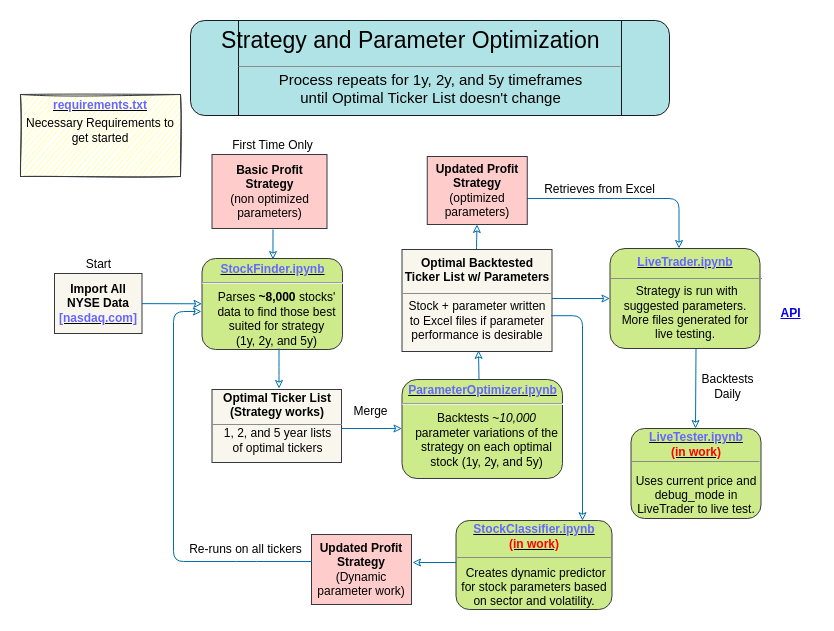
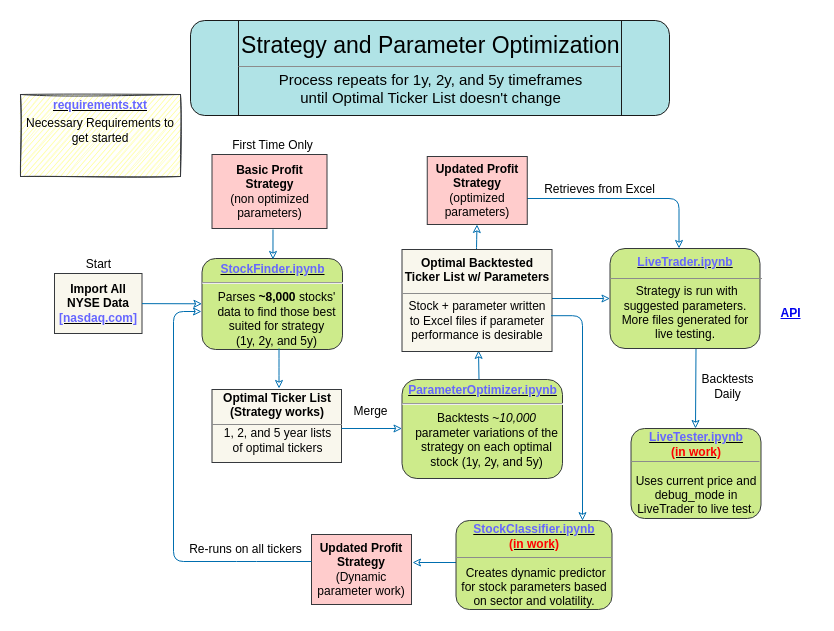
- <mxCell id="41" value="&lt;font style=&quot;font-size: 23px&quot;&gt;Strategy and Parameter Optimization&amp;nbsp;&lt;/font&gt;" style="text;html=1;align=center;verticalAlign=middle;resizable=0;points=[];autosize=1;strokeColor=none;" parent="1" vertex="1"><mxGeometry x="215.5" y="29" width="395" height="22" as="geometry" /></mxCell>
+ <mxCell id="41" value="&lt;font style=&quot;font-size: 23px&quot;&gt;Strategy and Parameter Optimization&amp;nbsp;&lt;/font&gt;" style="text;html=1;align=center;verticalAlign=middle;resizable=0;points=[];autosize=1;strokeColor=none;" parent="1" vertex="1"><mxGeometry x="235.5" y="34" width="395" height="22" as="geometry" /></mxCell>
